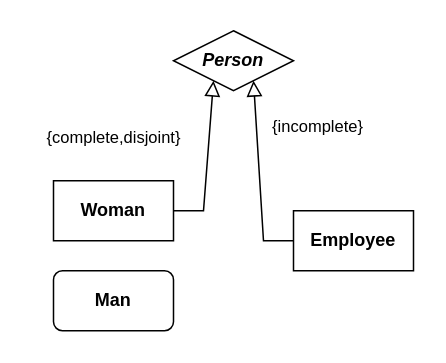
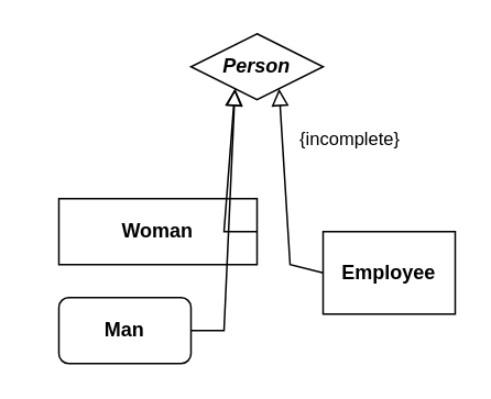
- <mxCell id="9" value="{complete,disjoint}" style="text;html=1;align=center;verticalAlign=bottom;resizable=0;points=[];autosize=1;strokeColor=none;fillColor=none;fontSize=11;" parent="1" vertex="1"><mxGeometry x="20" y="70" width="110" height="30" as="geometry" /></mxCell>
- <mxCell id="5" value="&lt;b&gt;Woman&lt;/b&gt;" style="fontStyle=0;html=1;whiteSpace=wrap;" parent="1" vertex="1"><mxGeometry x="35" y="120" width="80" height="40" as="geometry" /></mxCell>
+ <mxCell id="5" value="&lt;b&gt;Woman&lt;/b&gt;" style="fontStyle=0;html=1;whiteSpace=wrap;" parent="1" vertex="1"><mxGeometry x="35" y="120" width="120" height="40" as="geometry" /></mxCell>
+ <mxCell id="7" value="" style="endArrow=block;html=1;rounded=0;align=center;verticalAlign=bottom;endFill=0;labelBackgroundColor=none;endSize=8;exitX=1;exitY=0.5;exitDx=0;exitDy=0;entryX=0.25;entryY=1;entryDx=0;entryDy=0;" parent="1" source="4" target="2" edge="1"><mxGeometry x="-0.25" relative="1" as="geometry"><mxPoint x="54" y="153" as="sourcePoint" /><mxPoint x="145" y="70" as="targetPoint" /><mxPoint as="offset" /><Array as="points"><mxPoint x="135" y="200" /></Array></mxGeometry></mxCell>
- <mxCell id="3" value="&lt;b&gt;Employee&lt;/b&gt;" style="fontStyle=0;html=1;whiteSpace=wrap;" parent="1" vertex="1"><mxGeometry x="195" y="140" width="80" height="40" as="geometry" /></mxCell>
+ <mxCell id="3" value="&lt;b&gt;Employee&lt;/b&gt;" style="fontStyle=0;html=1;whiteSpace=wrap;" parent="1" vertex="1"><mxGeometry x="195" y="140" width="80" height="50" as="geometry" /></mxCell>
